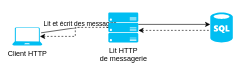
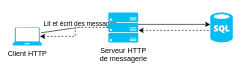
- <mxCell id="7" value="Lit HTTP&lt;br&gt;de messagerie" style="verticalLabelPosition=bottom;html=1;verticalAlign=top;align=center;strokeColor=none;fillColor=#00BEF2;shape=mxgraph.azure.server_rack;" parent="1" vertex="1"><mxGeometry x="180" y="20" width="50" height="50" as="geometry" /></mxCell>
+ <mxCell id="7" value="Serveur HTTP&lt;br&gt;de messagerie" style="verticalLabelPosition=bottom;html=1;verticalAlign=top;align=center;strokeColor=none;fillColor=#00BEF2;shape=mxgraph.azure.server_rack;" parent="1" vertex="1"><mxGeometry x="180" y="20" width="50" height="50" as="geometry" /></mxCell>
